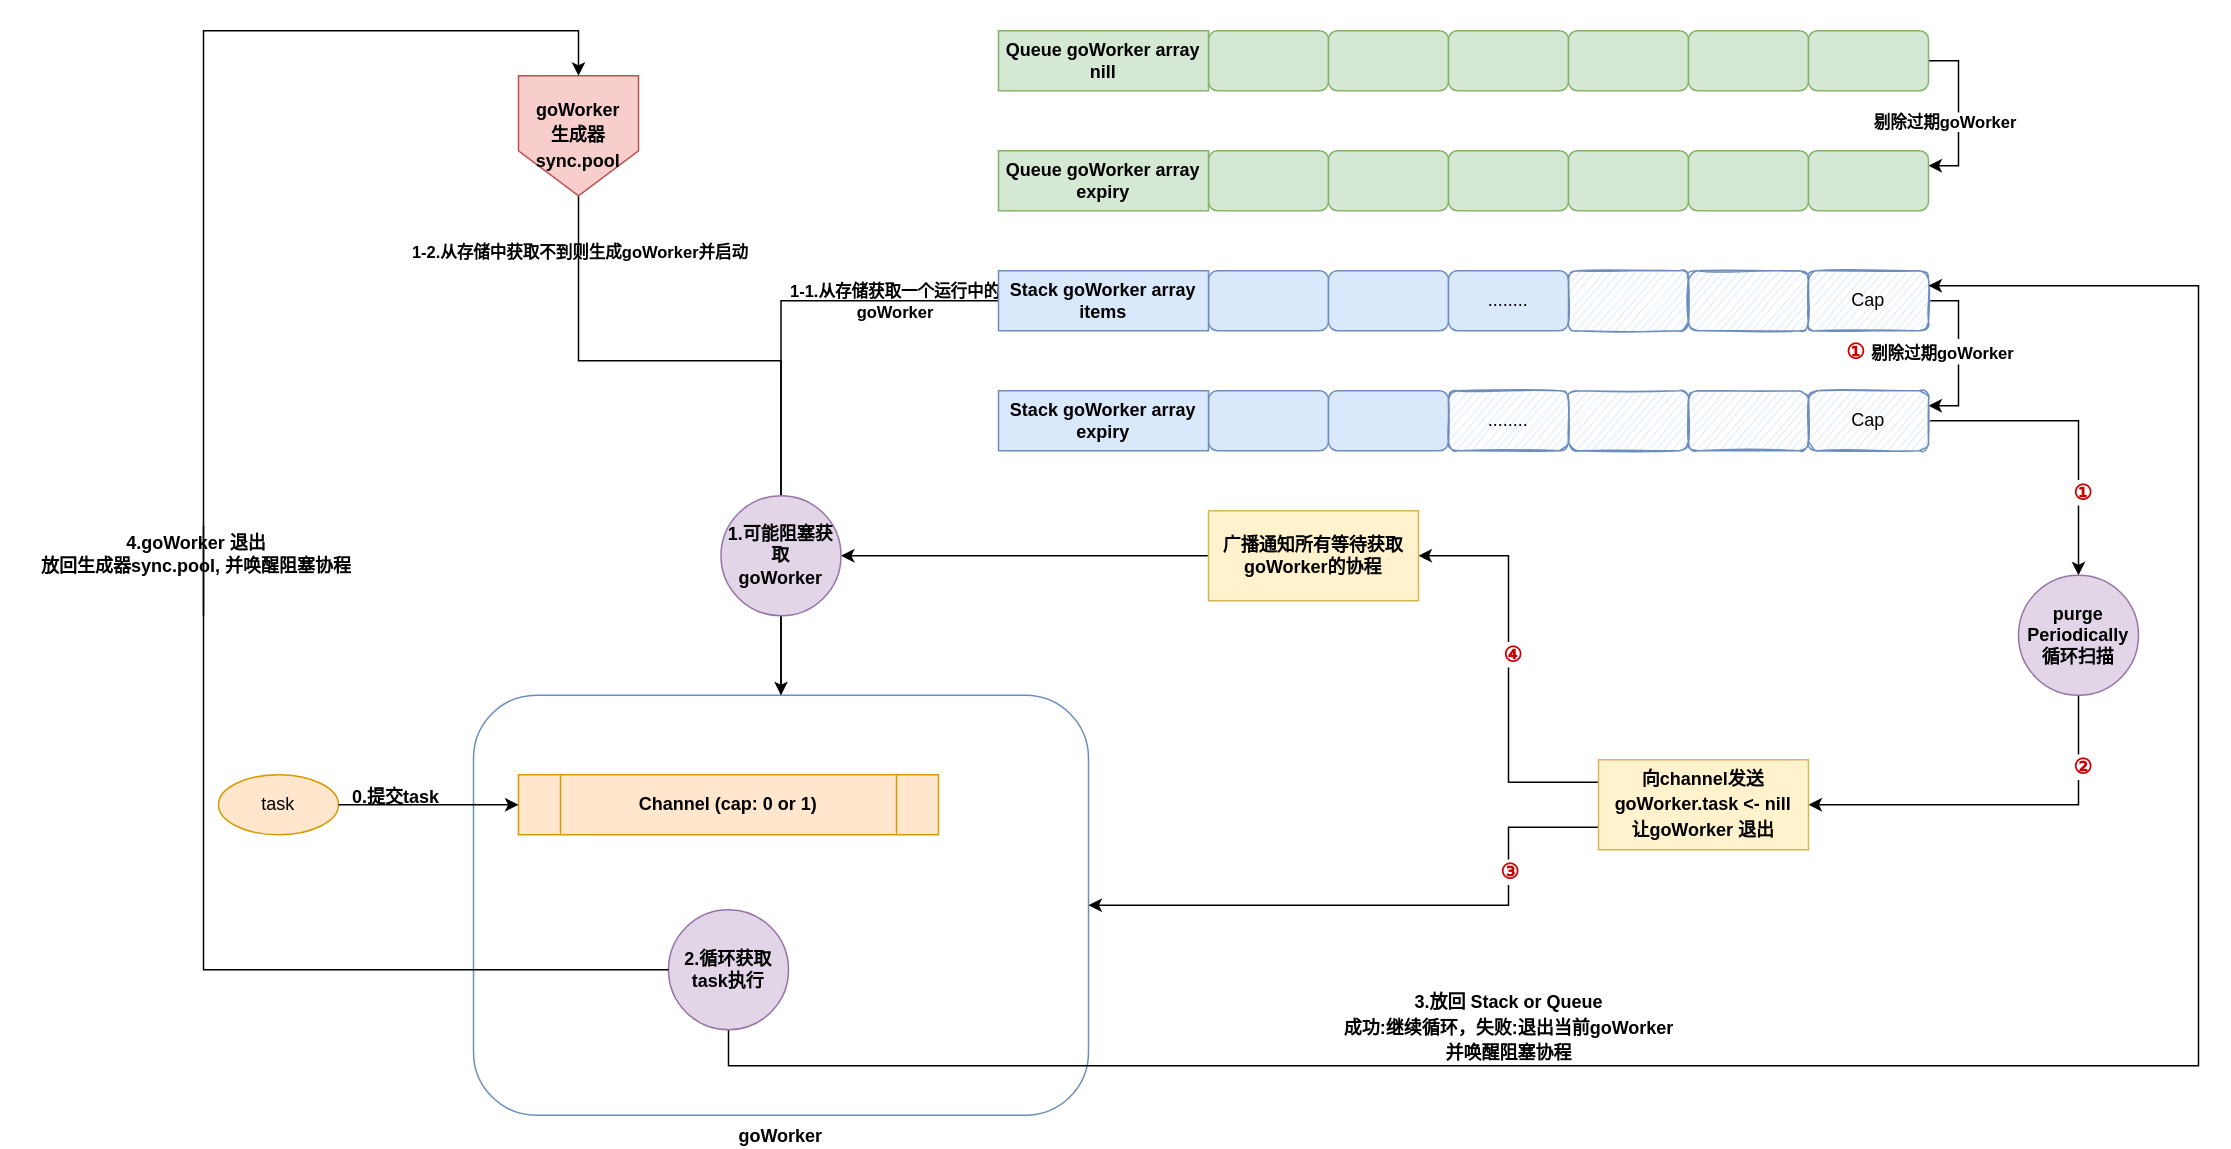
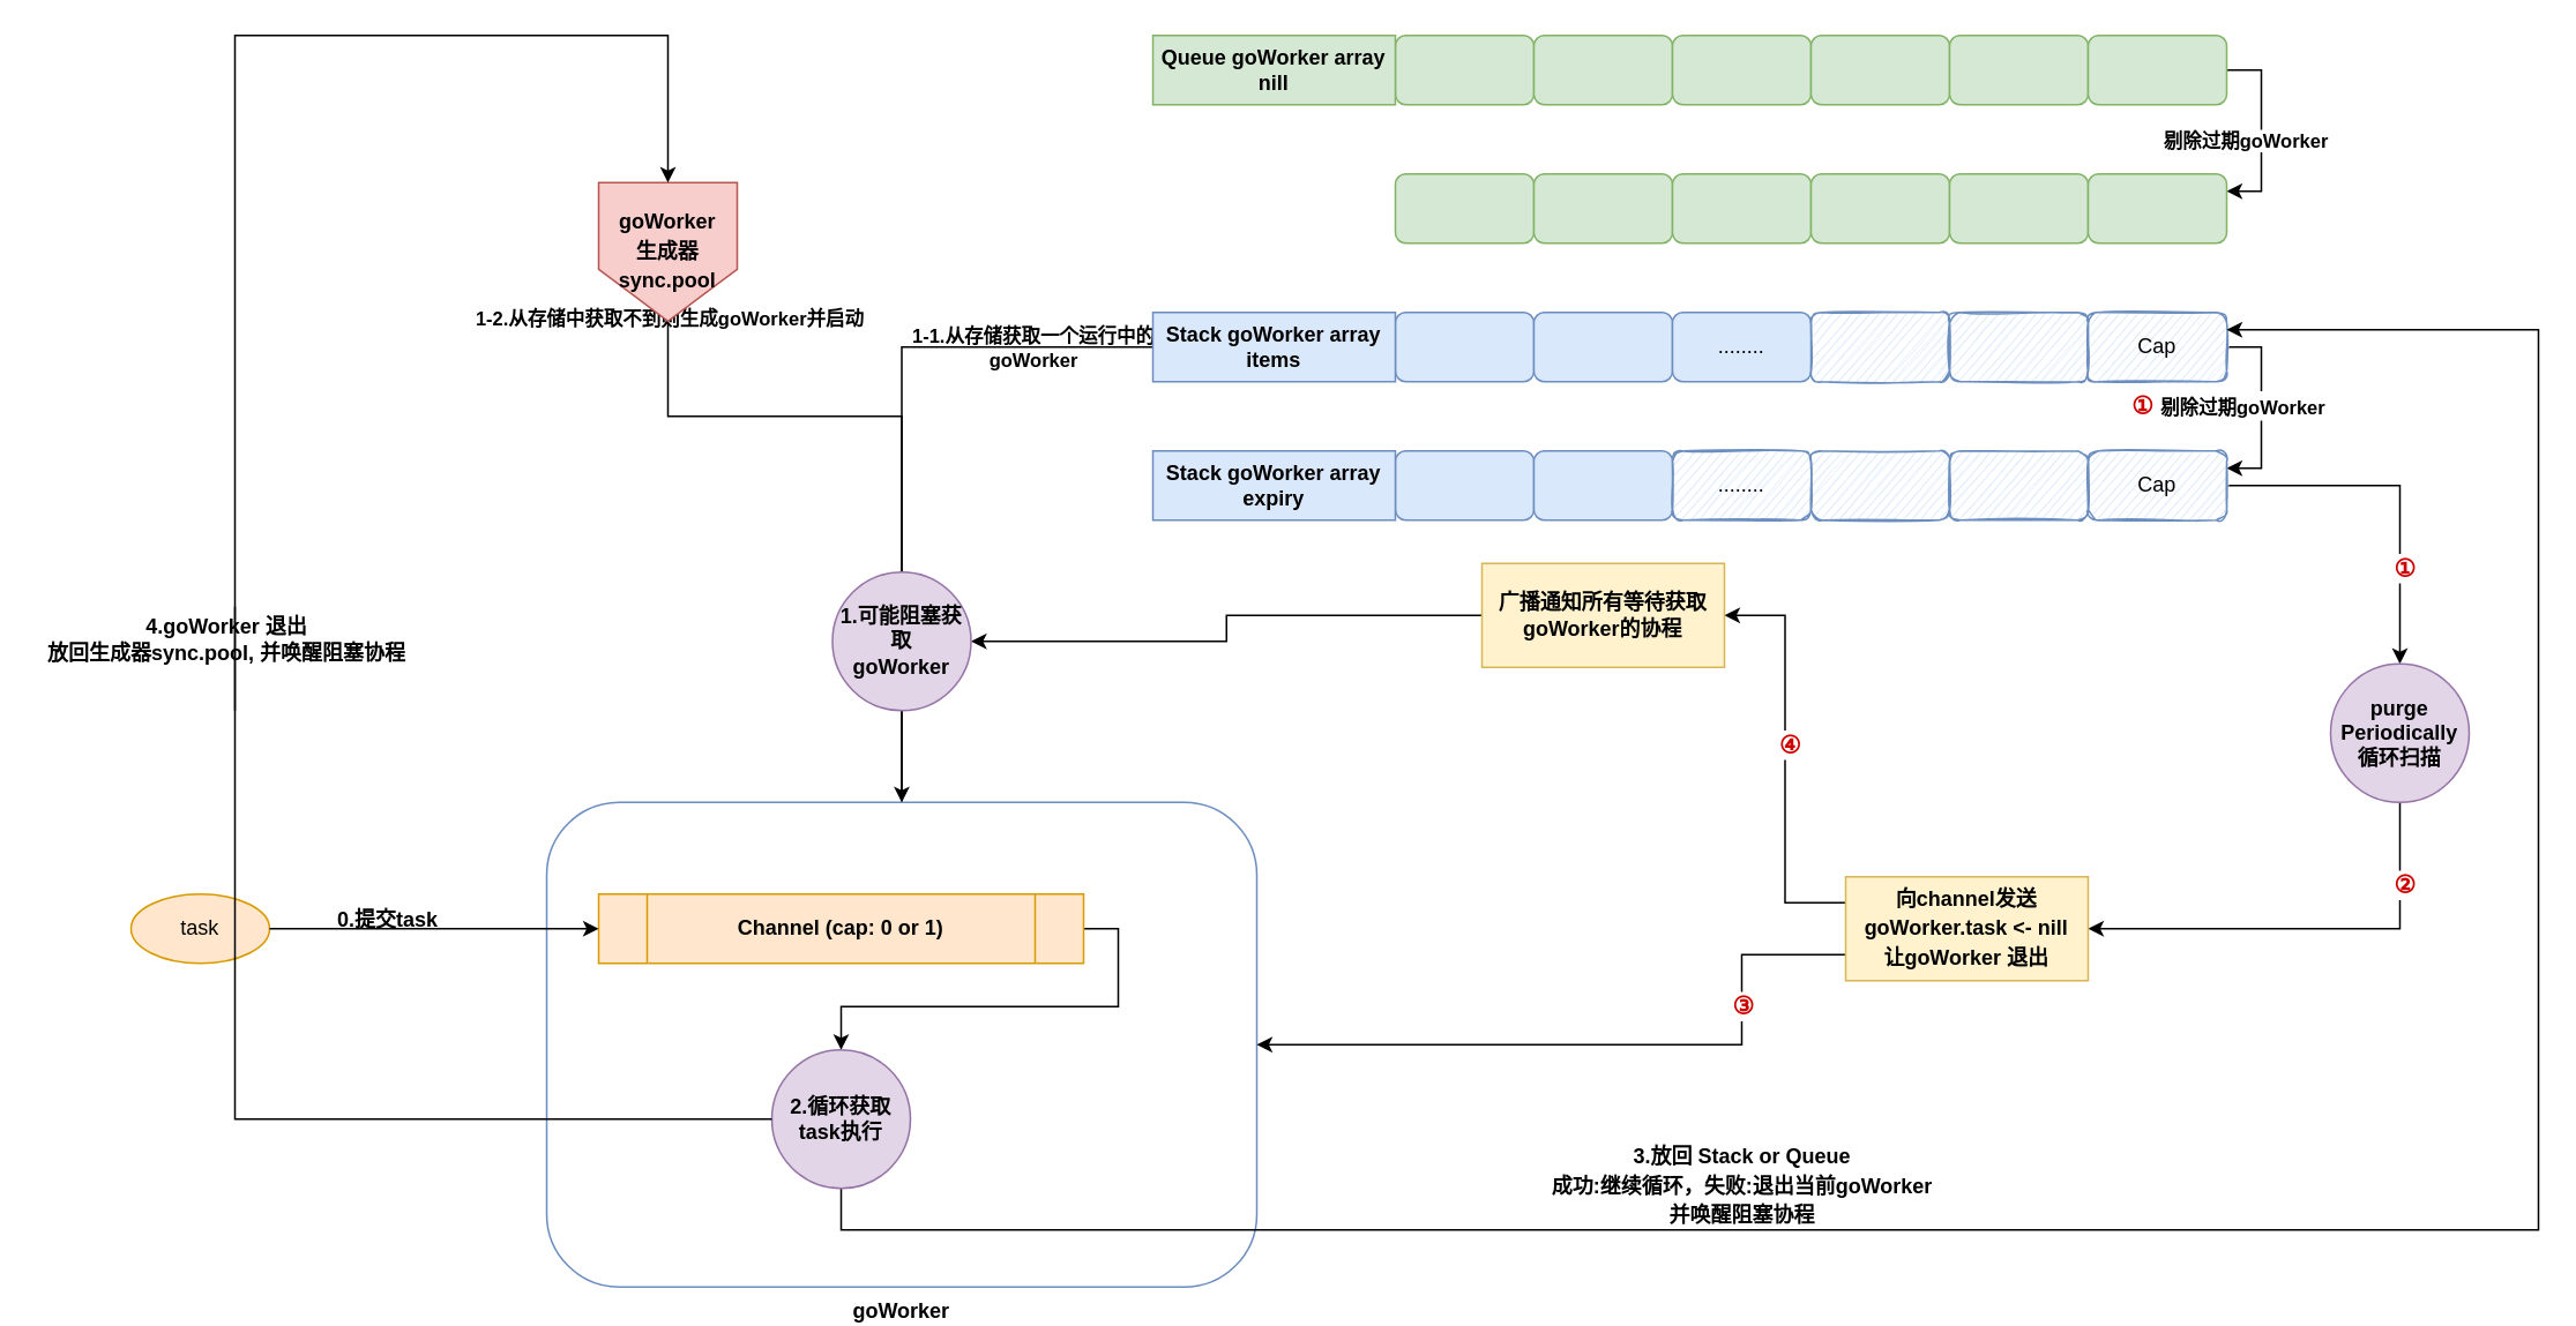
- <mxCell id="43" value="&lt;b style=&quot;line-height: 140%&quot;&gt;goWorker&lt;br&gt;生成器sync.pool&lt;br&gt;&lt;/b&gt;" style="shape=offPageConnector;whiteSpace=wrap;html=1;spacing=2;fillColor=#f8cecc;strokeColor=#b85450;" parent="1" vertex="1"><mxGeometry x="345" y="50" width="80" height="80" as="geometry" /></mxCell>
+ <mxCell id="43" value="&lt;b style=&quot;line-height: 140%&quot;&gt;goWorker&lt;br&gt;生成器sync.pool&lt;br&gt;&lt;/b&gt;" style="shape=offPageConnector;whiteSpace=wrap;html=1;spacing=2;fillColor=#f8cecc;strokeColor=#b85450;" parent="1" vertex="1"><mxGeometry x="345" y="105" width="80" height="80" as="geometry" /></mxCell>
- <mxCell id="36" value="Queue goWorker array expiry" style="rounded=0;whiteSpace=wrap;html=1;fillColor=#d5e8d4;strokeColor=#82b366;fontStyle=1;spacing=2;" parent="1" vertex="1"><mxGeometry x="665" y="100" width="140" height="40" as="geometry" /></mxCell>
- <mxCell id="59" value="&lt;b&gt;广播通知所有等待获取&lt;br&gt;goWorker的协程&lt;br&gt;&lt;/b&gt;" style="rounded=0;whiteSpace=wrap;html=1;spacing=2;fillColor=#fff2cc;strokeColor=#d6b656;" parent="1" vertex="1"><mxGeometry x="805" y="340" width="140" height="60" as="geometry" /></mxCell>
+ <mxCell id="59" value="&lt;b&gt;广播通知所有等待获取&lt;br&gt;goWorker的协程&lt;br&gt;&lt;/b&gt;" style="rounded=0;whiteSpace=wrap;html=1;spacing=2;fillColor=#fff2cc;strokeColor=#d6b656;" parent="1" vertex="1"><mxGeometry x="855" y="325" width="140" height="60" as="geometry" /></mxCell>
- <mxCell id="44" value="task" style="ellipse;whiteSpace=wrap;html=1;spacing=2;fillColor=#ffe6cc;strokeColor=#d79b00;" parent="1" vertex="1"><mxGeometry x="145" y="516" width="80" height="40" as="geometry" /></mxCell>
+ <mxCell id="44" value="task" style="ellipse;whiteSpace=wrap;html=1;spacing=2;fillColor=#ffe6cc;strokeColor=#d79b00;" parent="1" vertex="1"><mxGeometry x="75" y="516" width="80" height="40" as="geometry" /></mxCell>
+ <mxCell id="46" style="edgeStyle=orthogonalEdgeStyle;rounded=0;orthogonalLoop=1;jettySize=auto;html=1;exitX=1;exitY=0.5;exitDx=0;exitDy=0;spacing=2;" parent="1" source="47" target="52" edge="1"><mxGeometry relative="1" as="geometry" /></mxCell>
